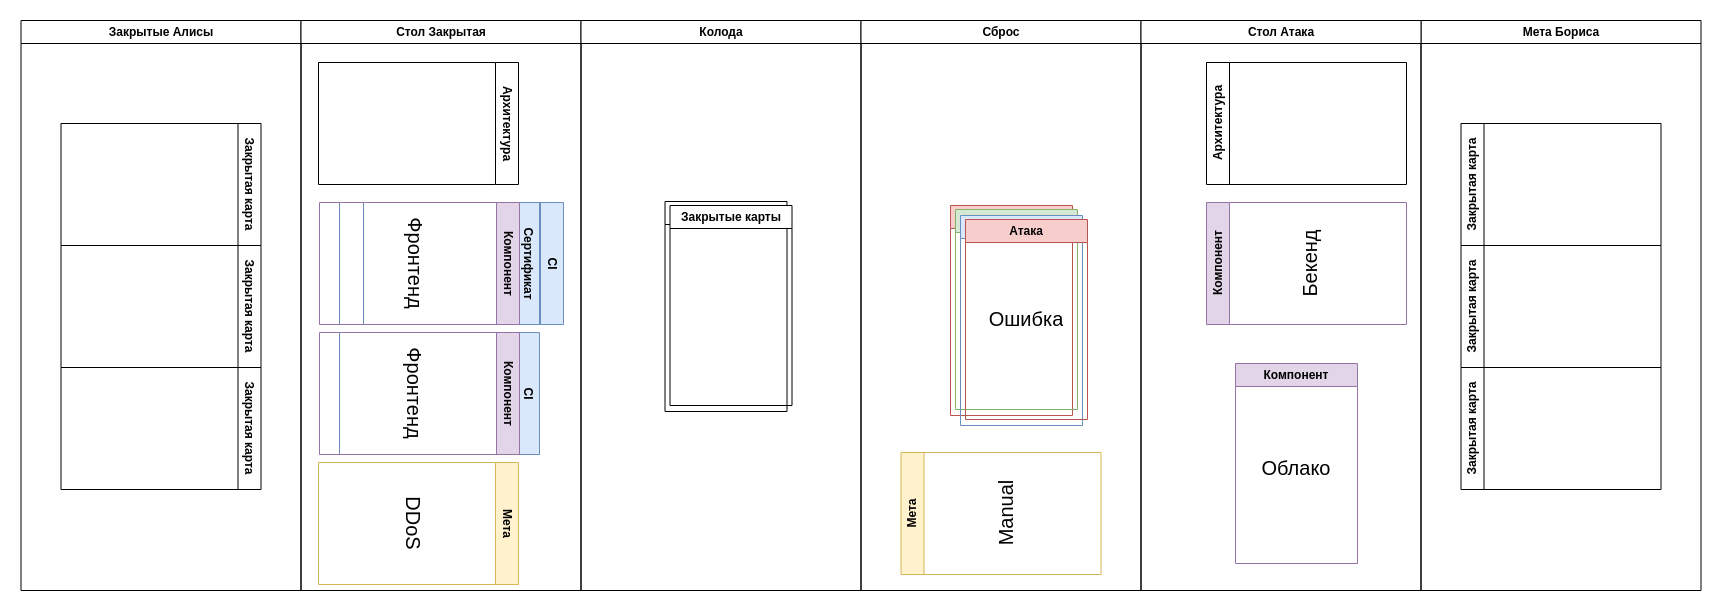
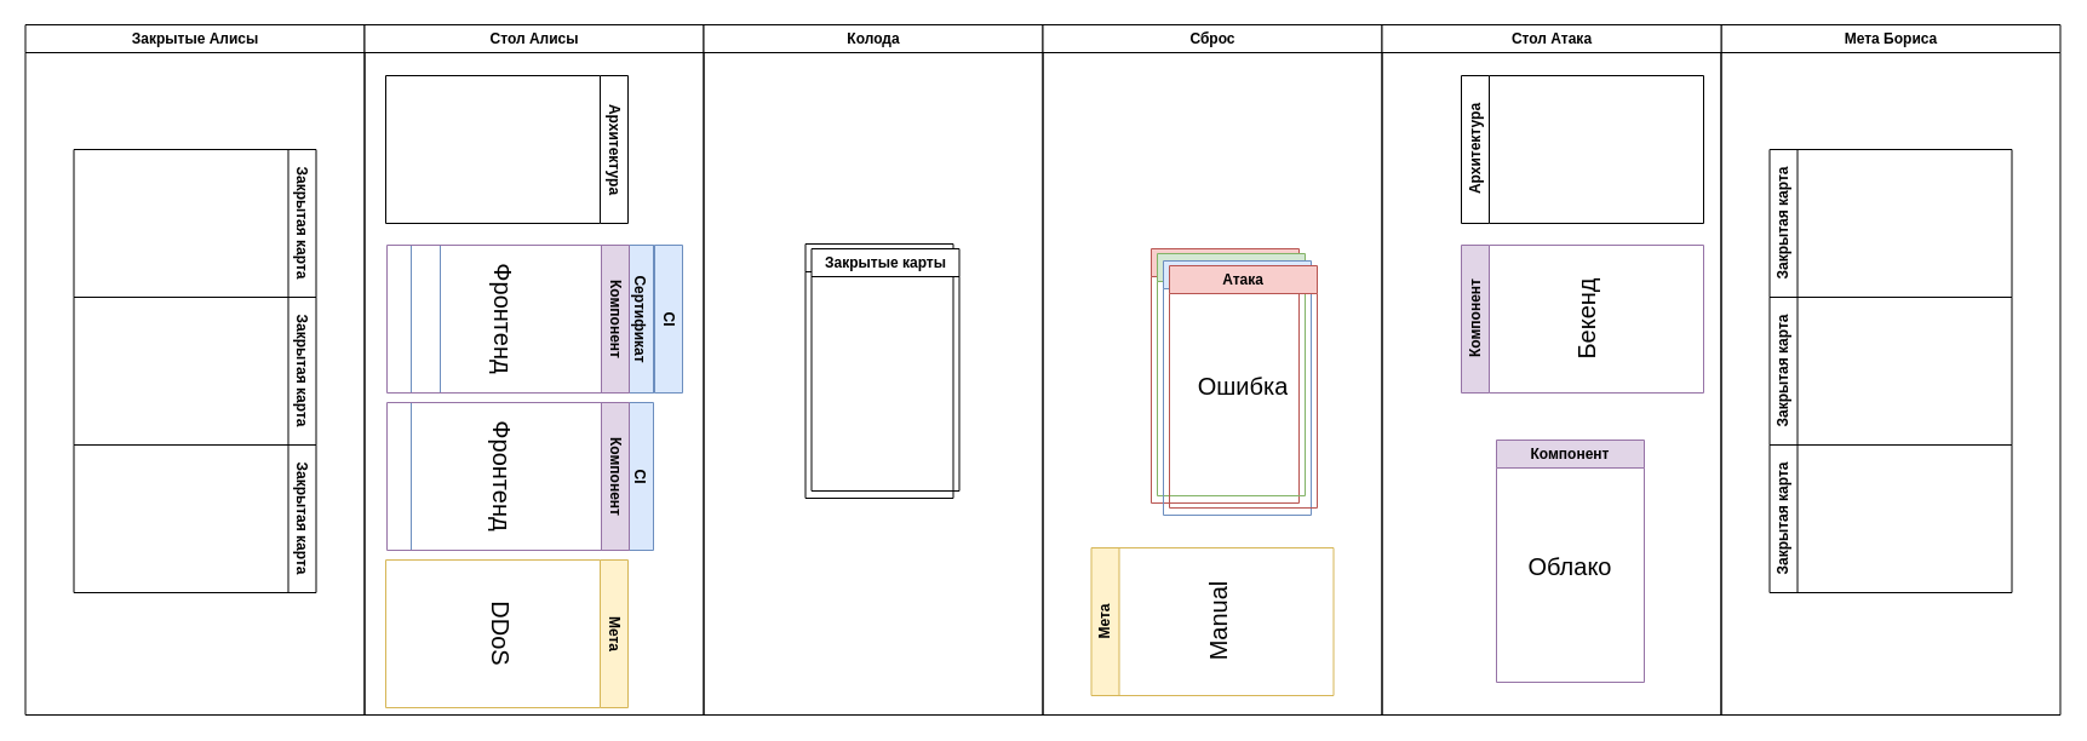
- <mxCell id="6" value="Стол Закрытая" style="swimlane;whiteSpace=wrap" parent="1" vertex="1"><mxGeometry x="300.5" y="20" width="280" height="570" as="geometry" /></mxCell>
+ <mxCell id="6" value="Стол Алисы" style="swimlane;whiteSpace=wrap" parent="1" vertex="1"><mxGeometry x="300.5" y="20" width="280" height="570" as="geometry" /></mxCell>
